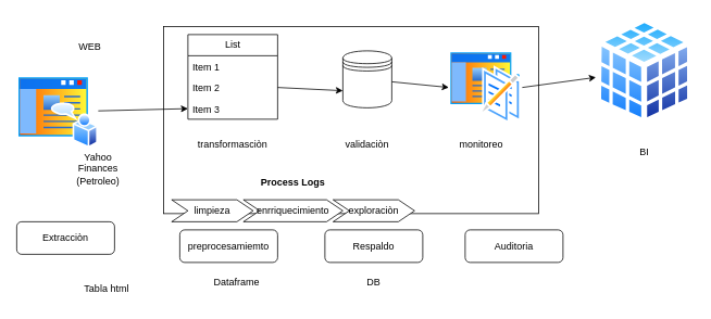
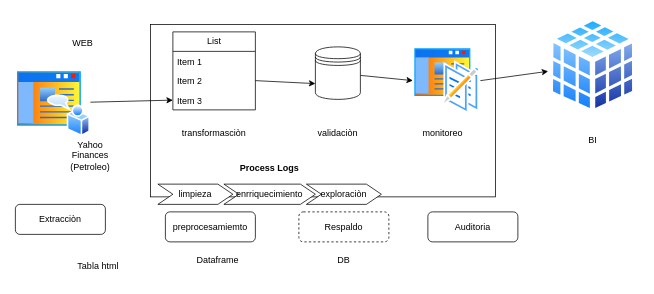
- <mxCell id="7" value="Respaldo" style="rounded=1;whiteSpace=wrap;html=1;" vertex="1" parent="1"><mxGeometry x="398" y="282" width="120" height="40" as="geometry" /></mxCell>
+ <mxCell id="7" value="Respaldo" style="rounded=1;whiteSpace=wrap;html=1;dashed=1;" vertex="1" parent="1"><mxGeometry x="398" y="282" width="120" height="40" as="geometry" /></mxCell>
